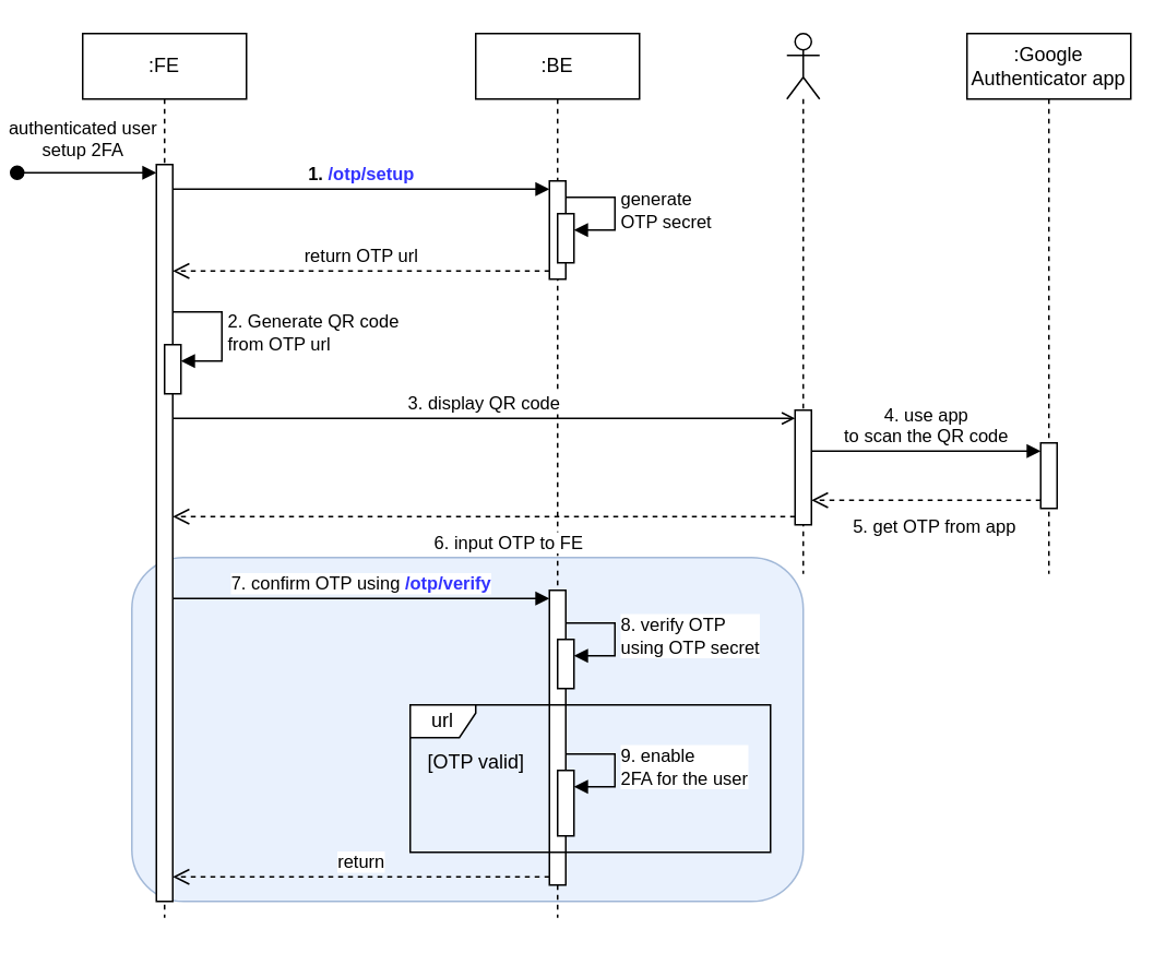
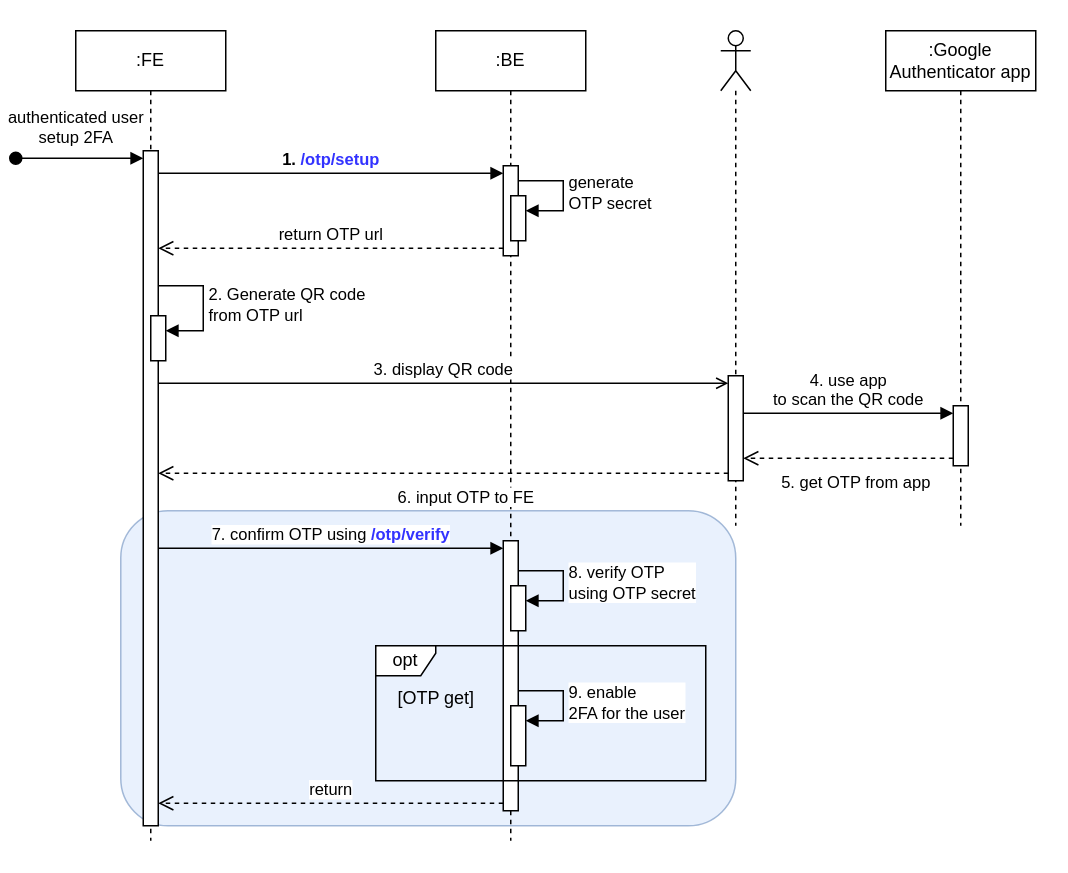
- <mxCell id="29" value="url" style="shape=umlFrame;whiteSpace=wrap;html=1;pointerEvents=0;width=40;height=20;" vertex="1" parent="1"><mxGeometry x="220" y="430" width="220" height="90" as="geometry" /></mxCell>
+ <mxCell id="29" value="opt" style="shape=umlFrame;whiteSpace=wrap;html=1;pointerEvents=0;width=40;height=20;" vertex="1" parent="1"><mxGeometry x="220" y="430" width="220" height="90" as="geometry" /></mxCell>
- <mxCell id="30" value="[OTP valid]" style="text;html=1;align=center;verticalAlign=middle;resizable=0;points=[];autosize=1;strokeColor=none;fillColor=none;" vertex="1" parent="1"><mxGeometry x="220" y="450" width="80" height="30" as="geometry" /></mxCell>
+ <mxCell id="30" value="[OTP get]" style="text;html=1;align=center;verticalAlign=middle;resizable=0;points=[];autosize=1;strokeColor=none;fillColor=none;" vertex="1" parent="1"><mxGeometry x="220" y="450" width="80" height="30" as="geometry" /></mxCell>
